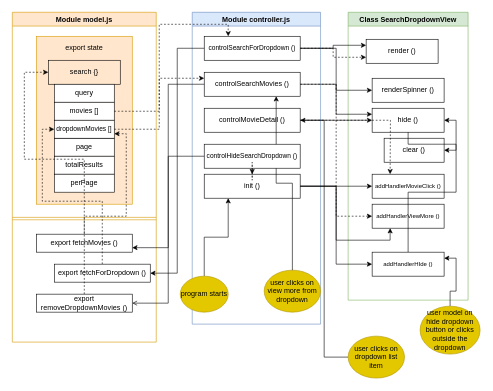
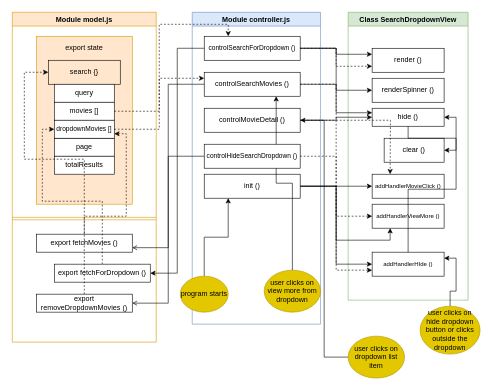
- <mxCell id="33" value="render ()" style="rounded=0;whiteSpace=wrap;html=1;" parent="32" vertex="1"><mxGeometry x="30" y="45" width="120" height="40" as="geometry" /></mxCell>
+ <mxCell id="33" value="render ()" style="rounded=0;whiteSpace=wrap;html=1;" parent="32" vertex="1"><mxGeometry x="40" y="60" width="120" height="40" as="geometry" /></mxCell>
- <mxCell id="37" value="hide ()" style="rounded=0;whiteSpace=wrap;html=1;" parent="32" vertex="1"><mxGeometry x="40" y="160" width="120" height="40" as="geometry" /></mxCell>
+ <mxCell id="37" value="hide ()" style="rounded=0;whiteSpace=wrap;html=1;" parent="32" vertex="1"><mxGeometry x="40" y="160" width="120" height="30" as="geometry" /></mxCell>
- <mxCell id="57" style="edgeStyle=orthogonalEdgeStyle;rounded=0;orthogonalLoop=1;jettySize=auto;html=1;dashed=1;" parent="1" source="26" target="21" edge="1"><mxGeometry relative="1" as="geometry" /></mxCell>
+ <mxCell id="57" style="edgeStyle=orthogonalEdgeStyle;rounded=0;orthogonalLoop=1;jettySize=auto;html=1;entryX=0;entryY=0.75;entryDx=0;entryDy=0;dashed=1;" parent="1" source="26" target="41" edge="1"><mxGeometry relative="1" as="geometry" /></mxCell>
- <mxCell id="10" value="perPage" style="rounded=0;whiteSpace=wrap;html=1;" parent="2" vertex="1"><mxGeometry x="70" y="270" width="100" height="30" as="geometry" /></mxCell>
- <mxCell id="27" style="edgeStyle=orthogonalEdgeStyle;rounded=0;orthogonalLoop=1;jettySize=auto;html=1;entryX=1;entryY=0.75;entryDx=0;entryDy=0;" parent="1" source="20" target="13" edge="1"><mxGeometry relative="1" as="geometry" /></mxCell>
+ <mxCell id="27" style="edgeStyle=orthogonalEdgeStyle;rounded=0;orthogonalLoop=1;jettySize=auto;html=1;entryX=1;entryY=0.75;entryDx=0;entryDy=0;endArrow=open;" parent="1" source="20" target="13" edge="1"><mxGeometry relative="1" as="geometry" /></mxCell>
- <mxCell id="55" value="user model on hide dropdown button or clicks outside the dropdown" style="ellipse;whiteSpace=wrap;html=1;fillColor=#e3c800;strokeColor=#B09500;fontColor=#000000;" parent="1" vertex="1"><mxGeometry x="700" y="510" width="100" height="80" as="geometry" /></mxCell>
+ <mxCell id="55" value="user clicks on hide dropdown button or clicks outside the dropdown" style="ellipse;whiteSpace=wrap;html=1;fillColor=#e3c800;strokeColor=#B09500;fontColor=#000000;" parent="1" vertex="1"><mxGeometry x="700" y="510" width="100" height="80" as="geometry" /></mxCell>
